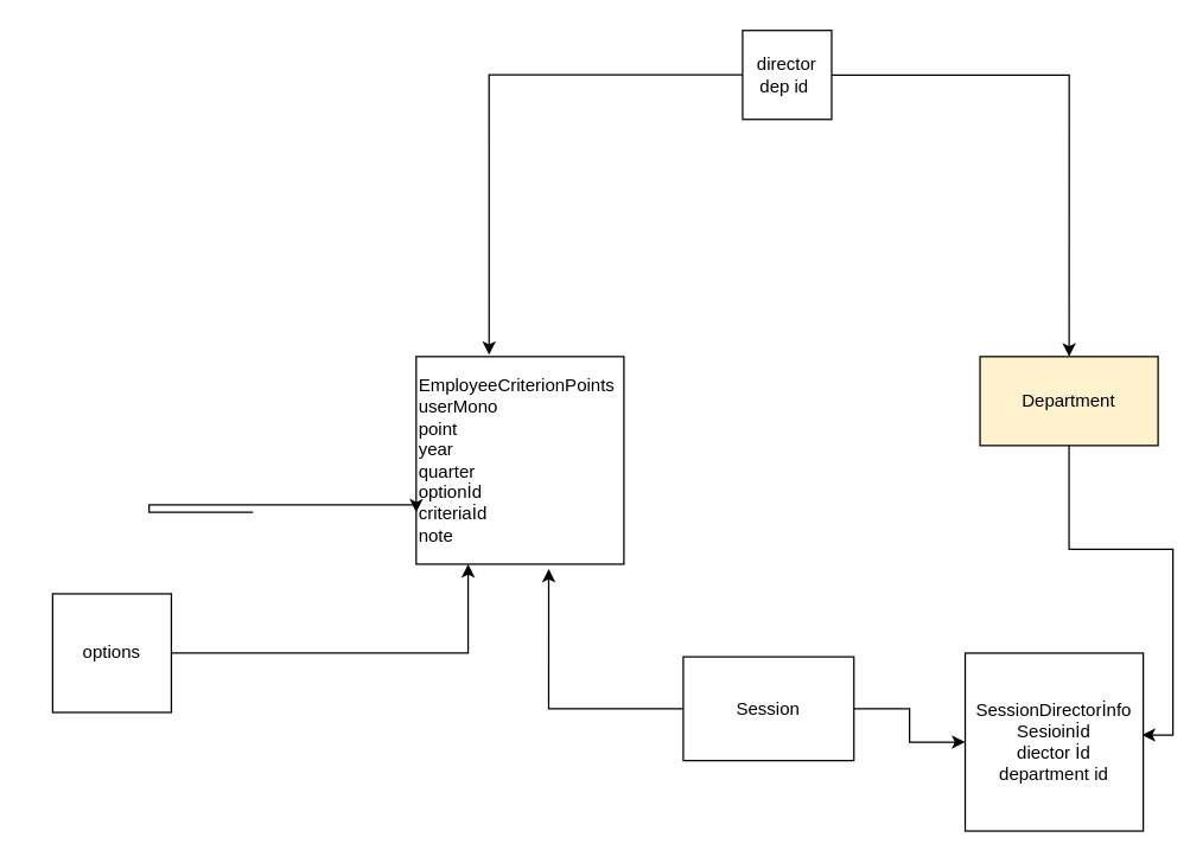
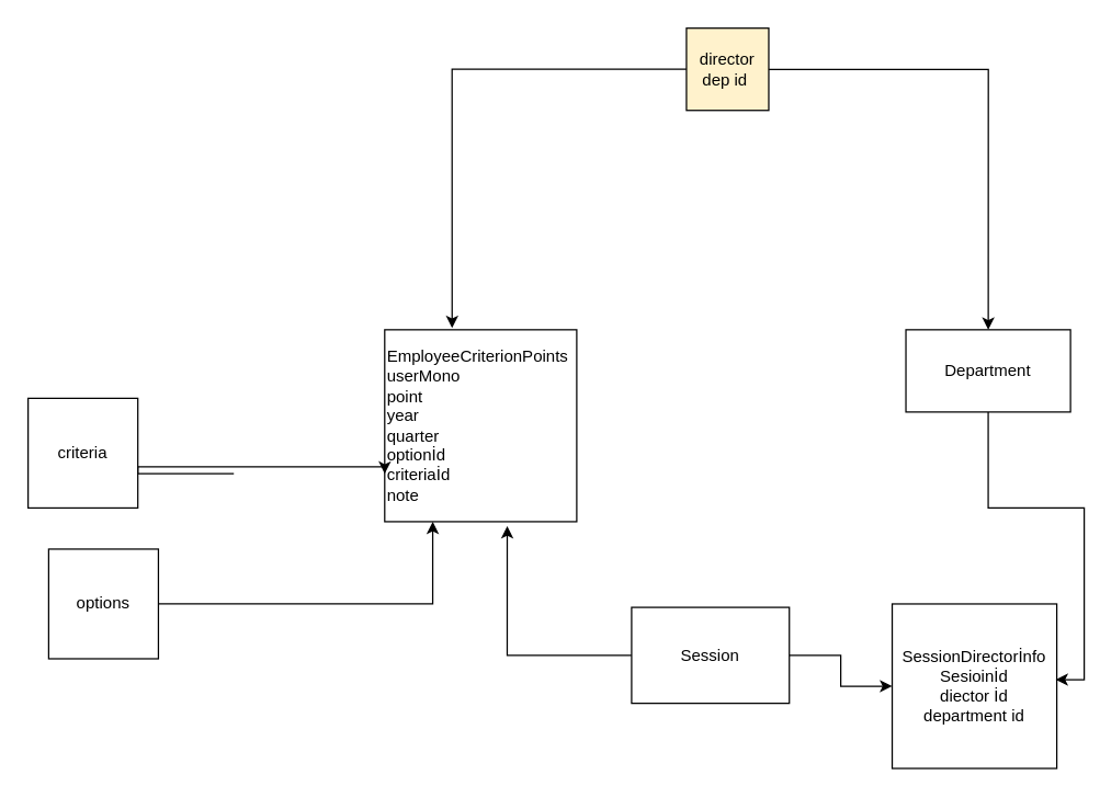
- <mxCell id="9" value="director&lt;br&gt;dep id&amp;nbsp;" style="whiteSpace=wrap;html=1;aspect=fixed;" parent="1" vertex="1"><mxGeometry x="500" y="20" width="60" height="60" as="geometry" /></mxCell>
+ <mxCell id="9" value="director&lt;br&gt;dep id&amp;nbsp;" style="whiteSpace=wrap;html=1;aspect=fixed;fillColor=#fff2cc;" parent="1" vertex="1"><mxGeometry x="500" y="20" width="60" height="60" as="geometry" /></mxCell>
- <mxCell id="15" value="Department" style="whiteSpace=wrap;html=1;fillColor=#fff2cc;" vertex="1" parent="1"><mxGeometry x="660" y="240" width="120" height="60" as="geometry" /></mxCell>
+ <mxCell id="15" value="Department" style="whiteSpace=wrap;html=1;" vertex="1" parent="1"><mxGeometry x="660" y="240" width="120" height="60" as="geometry" /></mxCell>
+ <mxCell id="4" value="criteria" style="whiteSpace=wrap;html=1;aspect=fixed;" parent="1" vertex="1"><mxGeometry x="20" y="290" width="80" height="80" as="geometry" /></mxCell>
